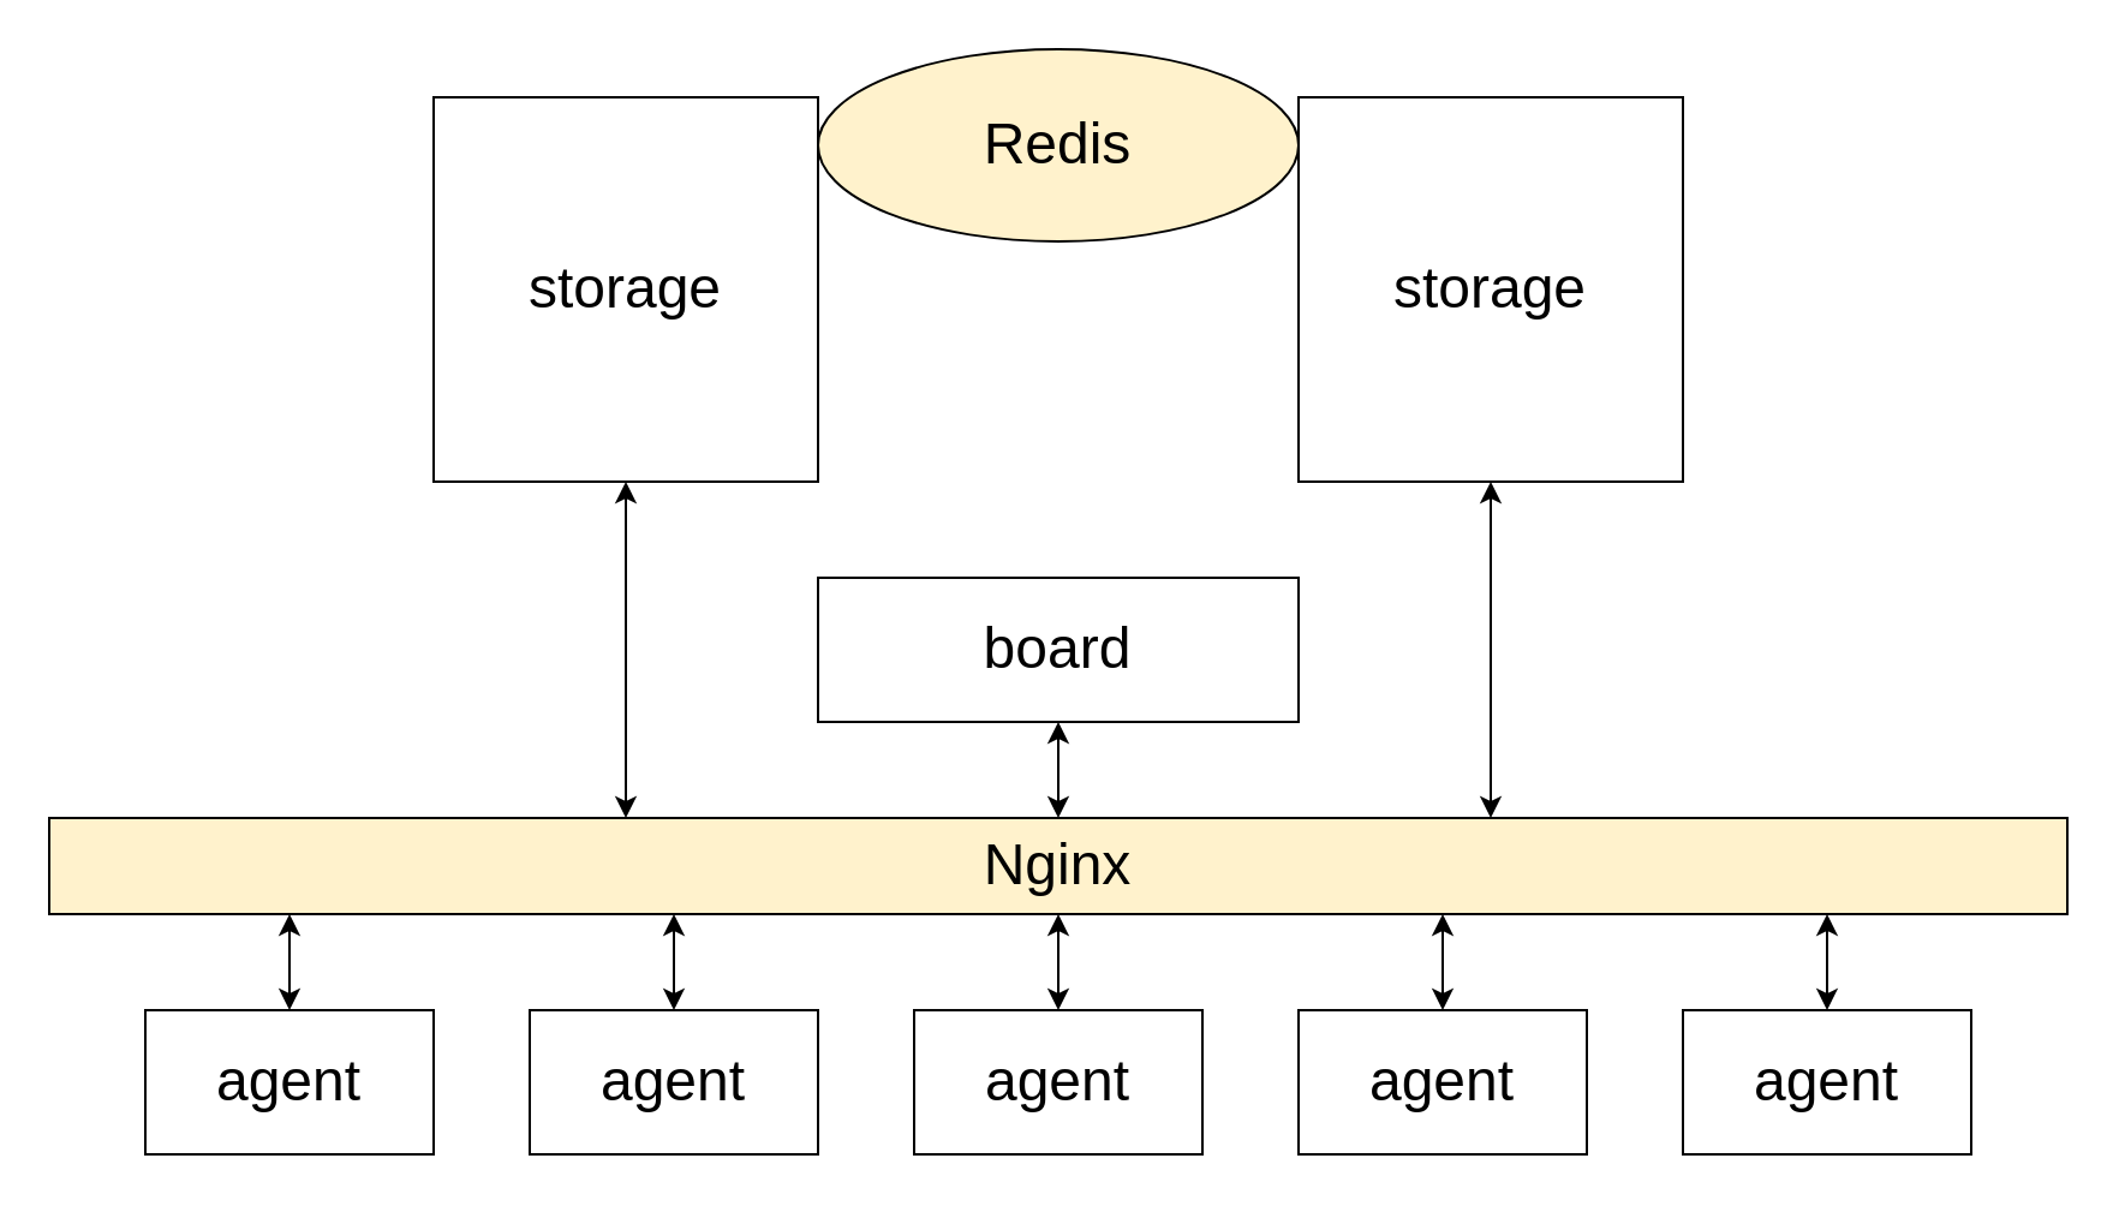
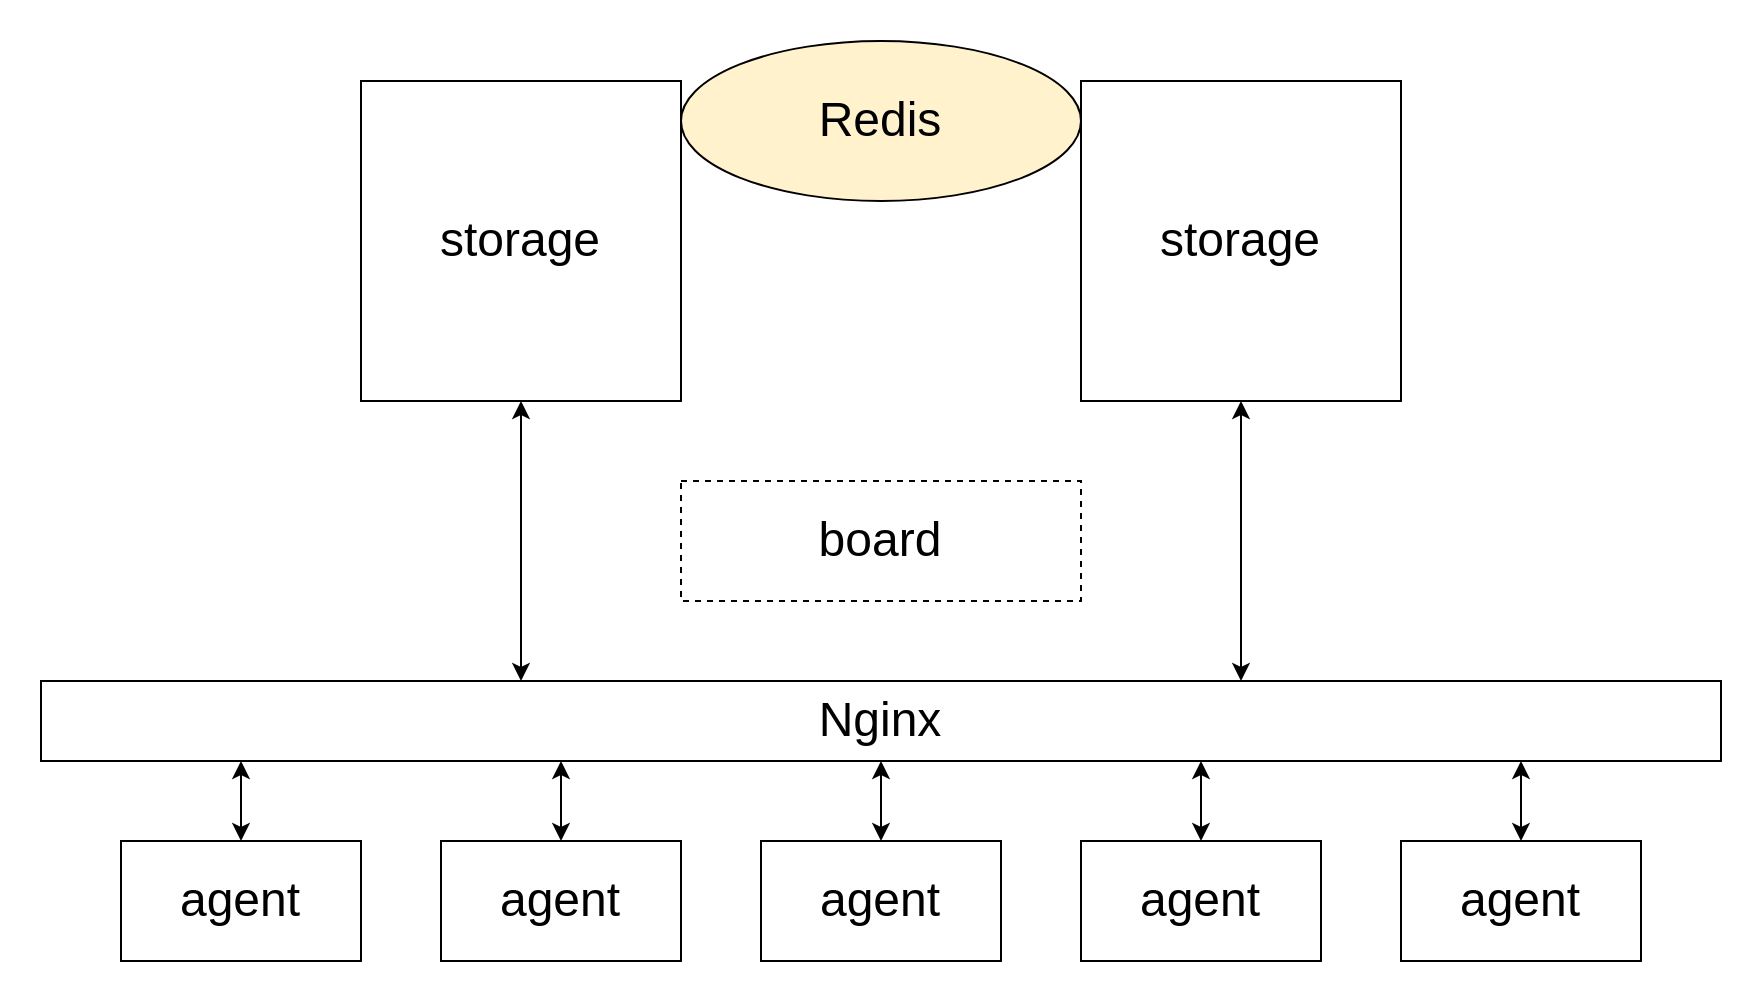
- <mxCell id="12" value="&lt;font style=&quot;font-size: 24px&quot;&gt;board&lt;/font&gt;" style="rounded=0;whiteSpace=wrap;html=1;" parent="1" vertex="1"><mxGeometry x="340" y="240" width="200" height="60" as="geometry" /></mxCell>
+ <mxCell id="12" value="&lt;font style=&quot;font-size: 24px&quot;&gt;board&lt;/font&gt;" style="rounded=0;whiteSpace=wrap;html=1;dashed=1;" parent="1" vertex="1"><mxGeometry x="340" y="240" width="200" height="60" as="geometry" /></mxCell>
- <mxCell id="11" style="edgeStyle=orthogonalEdgeStyle;rounded=0;orthogonalLoop=1;jettySize=auto;html=1;exitX=0.5;exitY=1;exitDx=0;exitDy=0;entryX=0.5;entryY=0;entryDx=0;entryDy=0;startArrow=classic;startFill=1;" parent="1" source="12" target="10" edge="1"><mxGeometry relative="1" as="geometry" /></mxCell>
- <mxCell id="10" value="&lt;font style=&quot;font-size: 24px&quot;&gt;Nginx&lt;/font&gt;" style="rounded=0;whiteSpace=wrap;html=1;fillColor=#fff2cc;" parent="1" vertex="1"><mxGeometry x="20" y="340" width="840" height="40" as="geometry" /></mxCell>
+ <mxCell id="10" value="&lt;font style=&quot;font-size: 24px&quot;&gt;Nginx&lt;/font&gt;" style="rounded=0;whiteSpace=wrap;html=1;fillColor=#ffffff;" parent="1" vertex="1"><mxGeometry x="20" y="340" width="840" height="40" as="geometry" /></mxCell>
